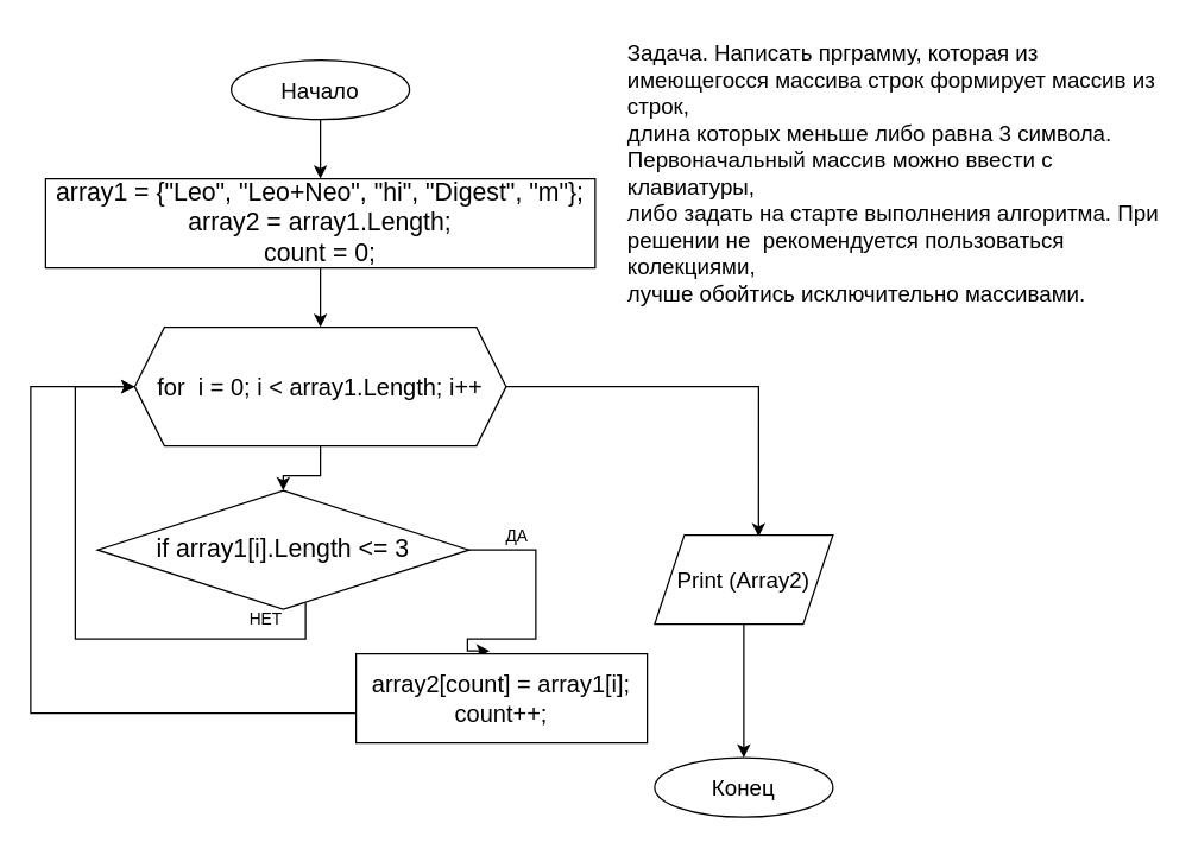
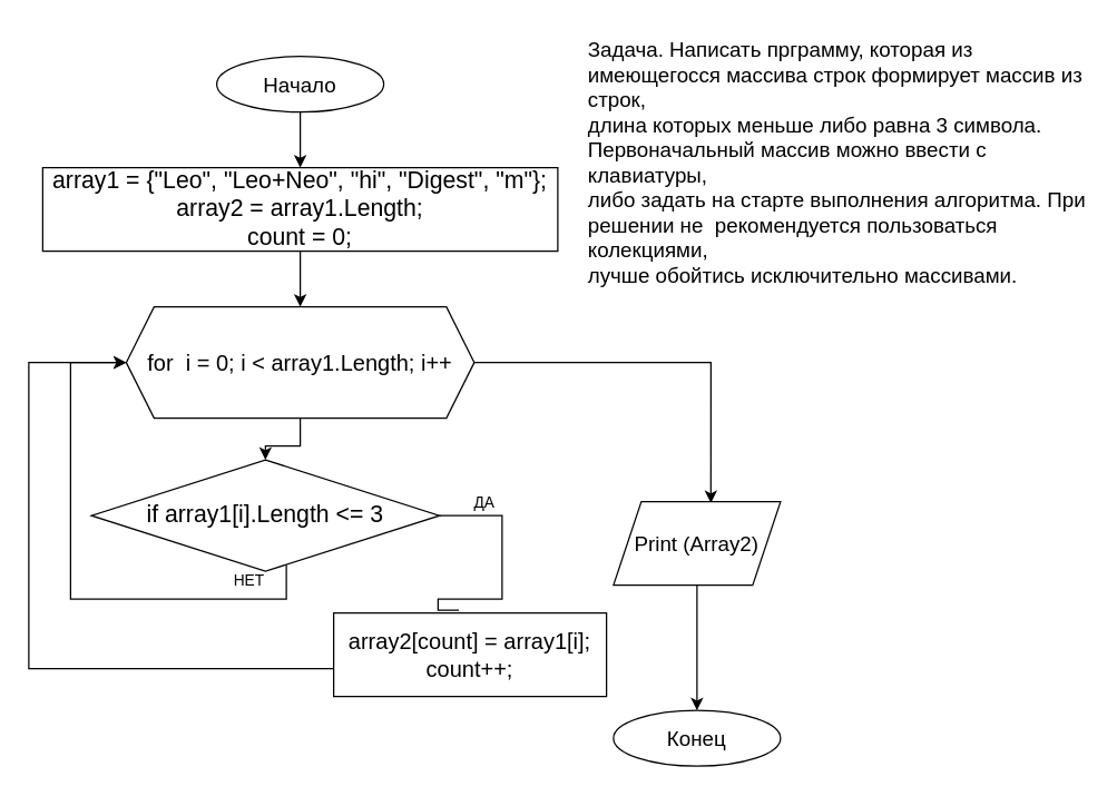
- <mxCell id="4" style="edgeStyle=orthogonalEdgeStyle;rounded=0;orthogonalLoop=1;jettySize=auto;html=1;entryX=0.459;entryY=-0.033;entryDx=0;entryDy=0;entryPerimeter=0;" edge="1" parent="1" source="8" target="13"><mxGeometry relative="1" as="geometry"><Array as="points"><mxPoint x="360" y="370" /><mxPoint x="360" y="430" /><mxPoint x="314" y="430" /></Array></mxGeometry></mxCell>
+ <mxCell id="4" style="edgeStyle=orthogonalEdgeStyle;rounded=0;orthogonalLoop=1;jettySize=auto;html=1;entryX=0.459;entryY=-0.033;entryDx=0;entryDy=0;entryPerimeter=0;endArrow=none;" edge="1" parent="1" source="8" target="13"><mxGeometry relative="1" as="geometry"><Array as="points"><mxPoint x="360" y="370" /><mxPoint x="360" y="430" /><mxPoint x="314" y="430" /></Array></mxGeometry></mxCell>
